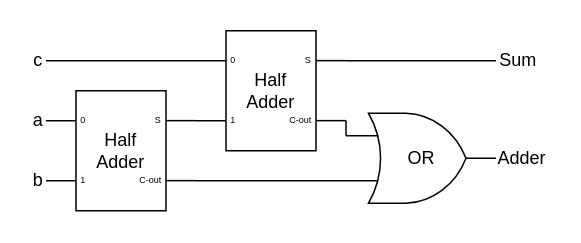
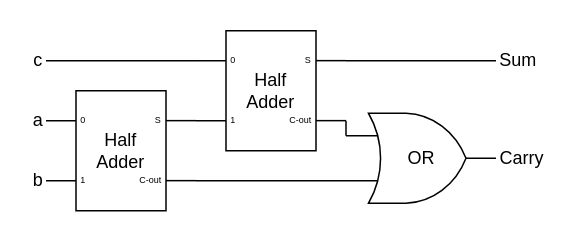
- <mxCell id="31" value="Adder" style="text;strokeColor=none;align=center;fillColor=none;html=1;verticalAlign=middle;whiteSpace=wrap;rounded=0;" vertex="1" parent="1"><mxGeometry x="330" y="100" width="35" height="10" as="geometry" /></mxCell>
+ <mxCell id="31" value="Carry" style="text;strokeColor=none;align=center;fillColor=none;html=1;verticalAlign=middle;whiteSpace=wrap;rounded=0;" vertex="1" parent="1"><mxGeometry x="330" y="100" width="35" height="10" as="geometry" /></mxCell>
